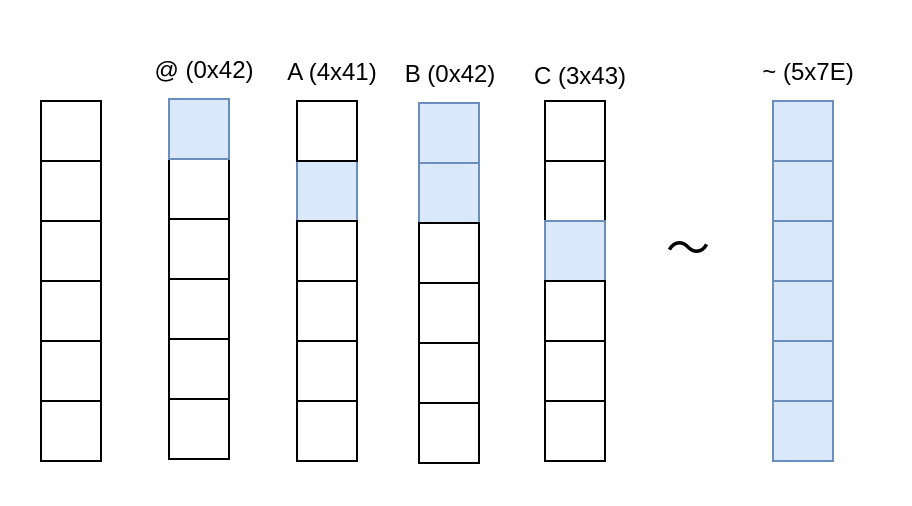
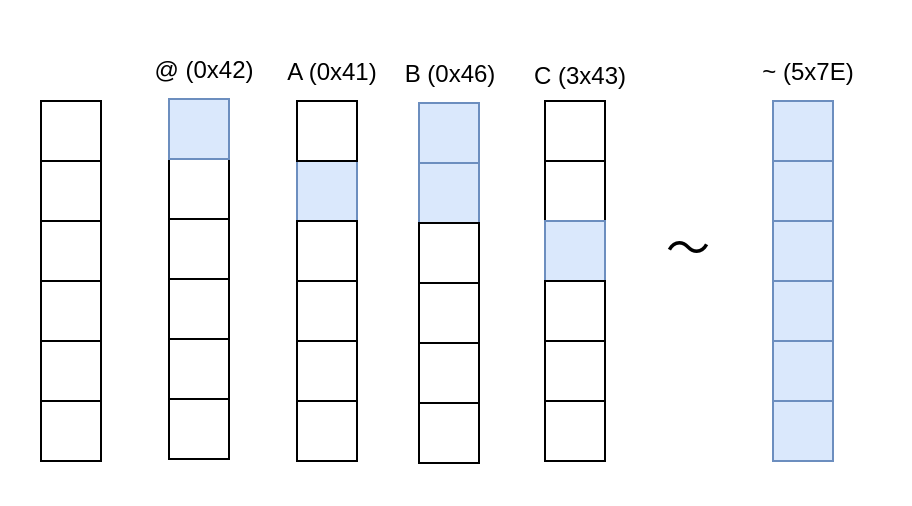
- <mxCell id="17" value="A (4x41)" style="text;html=1;align=center;verticalAlign=middle;whiteSpace=wrap;rounded=0;" vertex="1" parent="1"><mxGeometry x="136" y="21" width="60" height="30" as="geometry" /></mxCell>
+ <mxCell id="17" value="A (0x41)" style="text;html=1;align=center;verticalAlign=middle;whiteSpace=wrap;rounded=0;" vertex="1" parent="1"><mxGeometry x="136" y="21" width="60" height="30" as="geometry" /></mxCell>
- <mxCell id="25" value="B (0x42)" style="text;html=1;align=center;verticalAlign=middle;whiteSpace=wrap;rounded=0;" vertex="1" parent="1"><mxGeometry x="195" y="22" width="60" height="30" as="geometry" /></mxCell>
+ <mxCell id="25" value="B (0x46)" style="text;html=1;align=center;verticalAlign=middle;whiteSpace=wrap;rounded=0;" vertex="1" parent="1"><mxGeometry x="195" y="22" width="60" height="30" as="geometry" /></mxCell>
